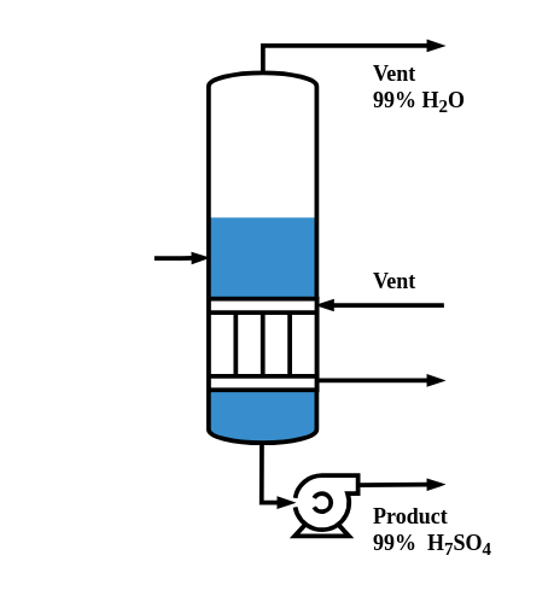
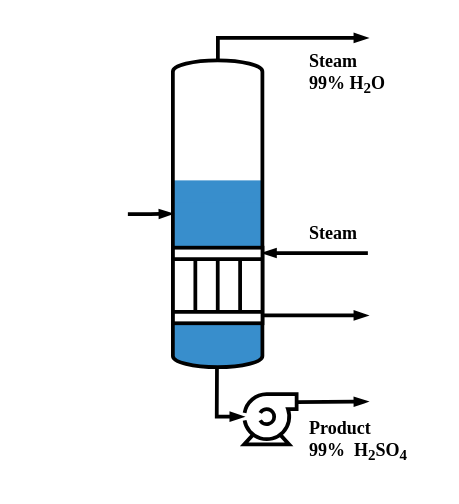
- <mxCell id="15" value="Vent&lt;div&gt;99% H&lt;sub&gt;2&lt;/sub&gt;O&lt;/div&gt;" style="text;html=1;align=left;verticalAlign=top;whiteSpace=wrap;rounded=0;fontFamily=IBM Plex sans;fontSize=24;fontStyle=1" vertex="1" parent="3"><mxGeometry x="370" y="10" width="180" height="100" as="geometry" /></mxCell>
+ <mxCell id="15" value="Steam&lt;div&gt;99% H&lt;sub&gt;2&lt;/sub&gt;O&lt;/div&gt;" style="text;html=1;align=left;verticalAlign=top;whiteSpace=wrap;rounded=0;fontFamily=IBM Plex sans;fontSize=24;fontStyle=1" vertex="1" parent="3"><mxGeometry x="370" y="10" width="180" height="100" as="geometry" /></mxCell>
- <mxCell id="17" value="Vent" style="text;html=1;align=left;verticalAlign=top;whiteSpace=wrap;rounded=0;fontFamily=IBM Plex sans;fontSize=24;fontStyle=1" vertex="1" parent="3"><mxGeometry x="370" y="240" width="180" height="100" as="geometry" /></mxCell>
+ <mxCell id="17" value="Steam" style="text;html=1;align=left;verticalAlign=top;whiteSpace=wrap;rounded=0;fontFamily=IBM Plex sans;fontSize=24;fontStyle=1" vertex="1" parent="3"><mxGeometry x="370" y="240" width="180" height="100" as="geometry" /></mxCell>
- <mxCell id="16" value="Product&lt;div&gt;&lt;span style=&quot;background-color: initial;&quot;&gt;99%&amp;nbsp; H&lt;/span&gt;&lt;sub style=&quot;background-color: initial;&quot;&gt;7&lt;/sub&gt;&lt;span style=&quot;background-color: initial;&quot;&gt;SO&lt;/span&gt;&lt;sub style=&quot;background-color: initial;&quot;&gt;4&lt;/sub&gt;&lt;br&gt;&lt;/div&gt;" style="text;html=1;align=left;verticalAlign=top;whiteSpace=wrap;rounded=0;fontFamily=IBM Plex sans;fontSize=24;fontStyle=1" vertex="1" parent="3"><mxGeometry x="370" y="500" width="180" height="100" as="geometry" /></mxCell>
+ <mxCell id="16" value="Product&lt;div&gt;&lt;span style=&quot;background-color: initial;&quot;&gt;99%&amp;nbsp; H&lt;/span&gt;&lt;sub style=&quot;background-color: initial;&quot;&gt;2&lt;/sub&gt;&lt;span style=&quot;background-color: initial;&quot;&gt;SO&lt;/span&gt;&lt;sub style=&quot;background-color: initial;&quot;&gt;4&lt;/sub&gt;&lt;br&gt;&lt;/div&gt;" style="text;html=1;align=left;verticalAlign=top;whiteSpace=wrap;rounded=0;fontFamily=IBM Plex sans;fontSize=24;fontStyle=1" vertex="1" parent="3"><mxGeometry x="370" y="500" width="180" height="100" as="geometry" /></mxCell>
